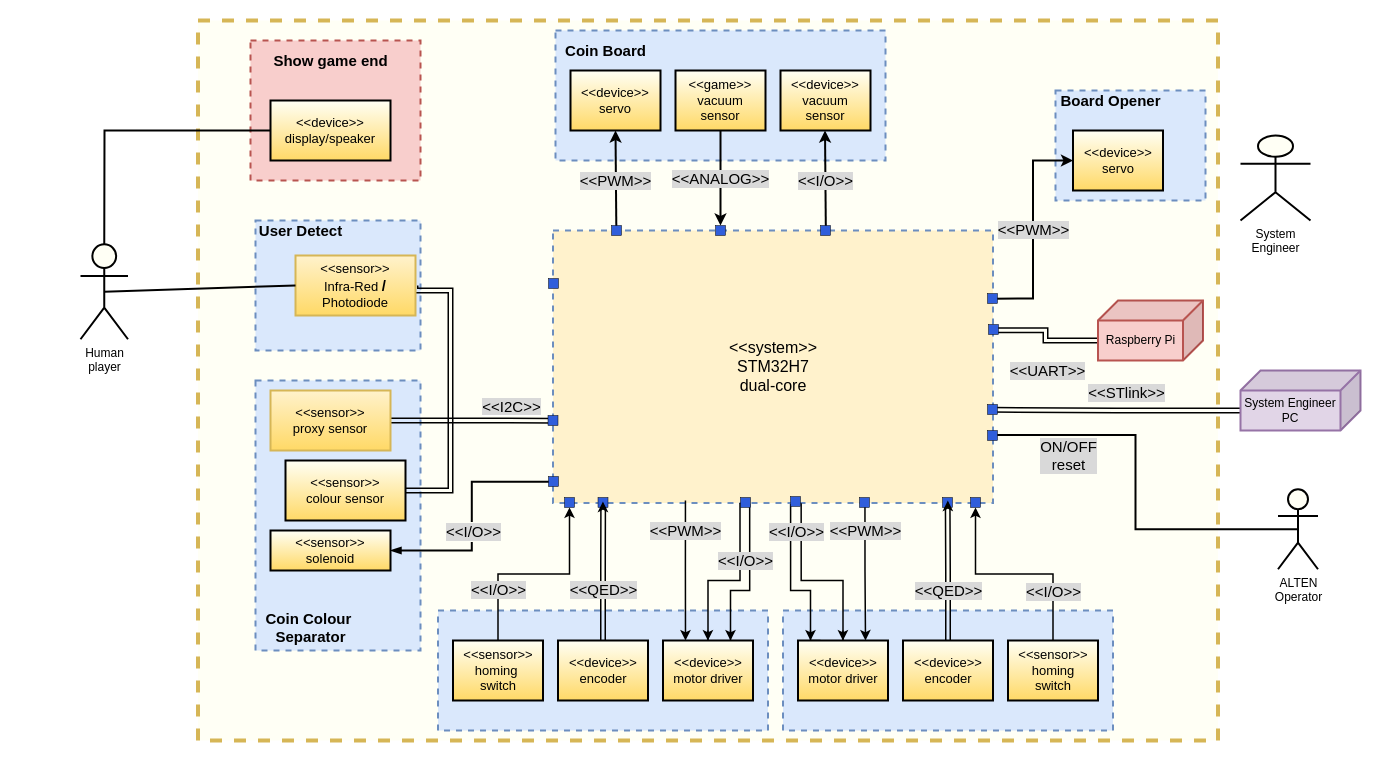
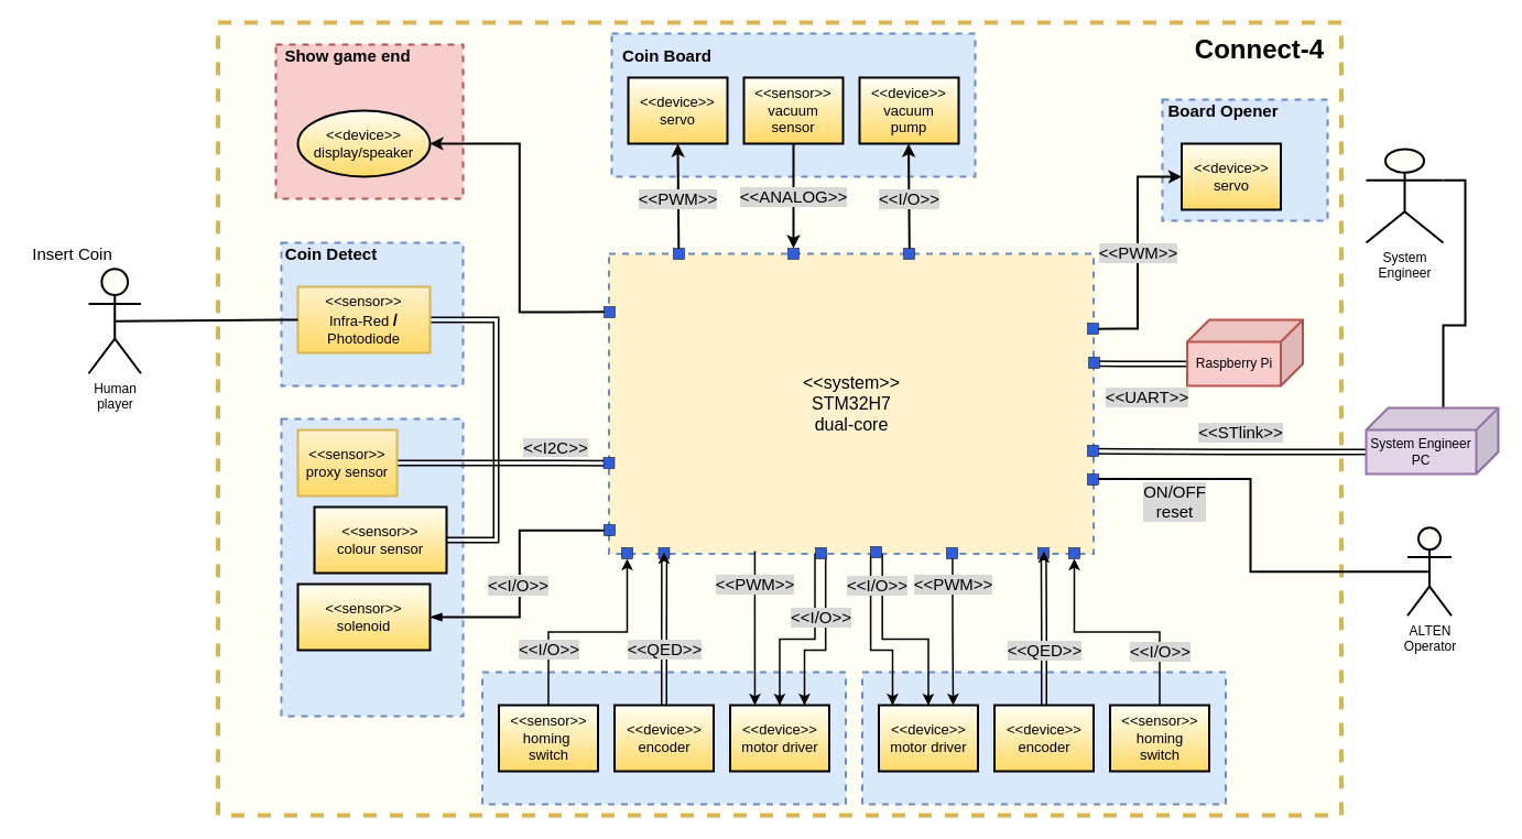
+ <mxCell id="80" value="Connect-4" style="text;html=1;align=center;verticalAlign=middle;resizable=0;points=[];autosize=1;strokeColor=none;fillColor=none;fontSize=24;fontColor=default;fontStyle=1" parent="1" vertex="1"><mxGeometry x="1077.5" y="30" width="130" height="30" as="geometry" /></mxCell>
- <mxCell id="17" value="&lt;b&gt;&lt;font style=&quot;font-size: 15px&quot;&gt;Show game end&lt;/font&gt;&lt;/b&gt;" style="text;html=1;align=center;verticalAlign=middle;resizable=0;points=[];autosize=1;strokeColor=none;fillColor=none;fontSize=13;fontColor=none;" parent="1" vertex="1"><mxGeometry x="265" y="50" width="130" height="20" as="geometry" /></mxCell>
+ <mxCell id="17" value="&lt;b&gt;&lt;font style=&quot;font-size: 15px&quot;&gt;Show game end&lt;/font&gt;&lt;/b&gt;" style="text;html=1;align=center;verticalAlign=middle;resizable=0;points=[];autosize=1;strokeColor=none;fillColor=none;fontSize=13;fontColor=none;" parent="1" vertex="1"><mxGeometry x="250" y="40" width="130" height="20" as="geometry" /></mxCell>
- <mxCell id="23" value="&amp;lt;&amp;lt;game&amp;gt;&amp;gt;&lt;br&gt;vacuum&lt;br&gt;sensor" style="rounded=0;whiteSpace=wrap;html=1;fontSize=13;fontColor=none;strokeWidth=2;fillColor=#FFFFF5;gradientColor=#FFD966;" parent="1" vertex="1"><mxGeometry x="675" y="70" width="90" height="60" as="geometry" /></mxCell>
+ <mxCell id="23" value="&amp;lt;&amp;lt;sensor&amp;gt;&amp;gt;&lt;br&gt;vacuum&lt;br&gt;sensor" style="rounded=0;whiteSpace=wrap;html=1;fontSize=13;fontColor=none;strokeWidth=2;fillColor=#FFFFF5;gradientColor=#FFD966;" parent="1" vertex="1"><mxGeometry x="675" y="70" width="90" height="60" as="geometry" /></mxCell>
- <mxCell id="24" value="&amp;lt;&amp;lt;device&amp;gt;&amp;gt;&lt;br&gt;vacuum&lt;br&gt;sensor" style="rounded=0;whiteSpace=wrap;html=1;fontSize=13;fontColor=none;strokeWidth=2;fillColor=#FFFFF5;gradientColor=#FFD966;" parent="1" vertex="1"><mxGeometry x="780" y="70" width="90" height="60" as="geometry" /></mxCell>
+ <mxCell id="24" value="&amp;lt;&amp;lt;device&amp;gt;&amp;gt;&lt;br&gt;vacuum&lt;br&gt;pump" style="rounded=0;whiteSpace=wrap;html=1;fontSize=13;fontColor=none;strokeWidth=2;fillColor=#FFFFF5;gradientColor=#FFD966;" parent="1" vertex="1"><mxGeometry x="780" y="70" width="90" height="60" as="geometry" /></mxCell>
- <mxCell id="57" value="" style="endArrow=none;html=1;rounded=0;fontSize=15;fontColor=none;entryX=0;entryY=0.5;entryDx=0;entryDy=0;exitX=0.5;exitY=0;exitDx=0;exitDy=0;exitPerimeter=0;strokeWidth=2;" parent="1" source="12" target="16" edge="1"><mxGeometry width="50" height="50" relative="1" as="geometry"><mxPoint x="650" y="310" as="sourcePoint" /><mxPoint x="700" y="260" as="targetPoint" /><Array as="points"><mxPoint x="104" y="130" /></Array></mxGeometry></mxCell>
- <mxCell id="16" value="&amp;lt;&amp;lt;device&amp;gt;&amp;gt;&lt;br&gt;display/speaker" style="rounded=0;whiteSpace=wrap;html=1;fontSize=13;fontColor=none;strokeWidth=2;fillColor=#FFFFF5;gradientColor=#FFD966;" parent="1" vertex="1"><mxGeometry x="270" y="100" width="120" height="60" as="geometry" /></mxCell>
+ <mxCell id="16" value="&amp;lt;&amp;lt;device&amp;gt;&amp;gt;&lt;br&gt;display/speaker" style="ellipse;whiteSpace=wrap;html=1;fontSize=13;fontColor=none;strokeWidth=2;fillColor=#FFFFF5;gradientColor=#FFD966;" parent="1" vertex="1"><mxGeometry x="270" y="100" width="120" height="60" as="geometry" /></mxCell>
+ <mxCell id="15" style="edgeStyle=orthogonalEdgeStyle;rounded=0;orthogonalLoop=1;jettySize=auto;html=1;exitX=-0.001;exitY=0.194;exitDx=0;exitDy=0;entryX=1;entryY=0.5;entryDx=0;entryDy=0;labelBackgroundColor=#D9D9D9;fontSize=15;fontColor=none;endArrow=classic;endFill=1;strokeWidth=2;exitPerimeter=0;" parent="1" source="9" target="16" edge="1"><mxGeometry relative="1" as="geometry" /></mxCell>
+ <mxCell id="61" value="Insert Coin" style="text;html=1;align=center;verticalAlign=middle;resizable=0;points=[];autosize=1;strokeColor=none;fillColor=none;fontSize=15;fontColor=none;" parent="1" vertex="1"><mxGeometry x="20" y="220" width="90" height="20" as="geometry" /></mxCell>
- <mxCell id="20" value="&lt;b&gt;User Detect&lt;/b&gt;" style="text;html=1;align=center;verticalAlign=middle;resizable=0;points=[];autosize=1;strokeColor=none;fillColor=none;fontSize=15;fontColor=none;" parent="1" vertex="1"><mxGeometry x="250" y="220" width="100" height="20" as="geometry" /></mxCell>
+ <mxCell id="20" value="&lt;b&gt;Coin Detect&lt;/b&gt;" style="text;html=1;align=center;verticalAlign=middle;resizable=0;points=[];autosize=1;strokeColor=none;fillColor=none;fontSize=15;fontColor=none;" parent="1" vertex="1"><mxGeometry x="250" y="220" width="100" height="20" as="geometry" /></mxCell>
+ <mxCell id="55" style="edgeStyle=orthogonalEdgeStyle;rounded=0;orthogonalLoop=1;jettySize=auto;html=1;exitX=0;exitY=0;exitDx=50;exitDy=0;exitPerimeter=0;entryX=1;entryY=0.333;entryDx=0;entryDy=0;entryPerimeter=0;fontSize=15;fontColor=none;endArrow=none;endFill=0;strokeWidth=2;" parent="1" source="56" target="10" edge="1"><mxGeometry relative="1" as="geometry" /></mxCell>
- <mxCell id="45" value="&amp;lt;&amp;lt;sensor&amp;gt;&amp;gt;&lt;br&gt;Infra-Red &lt;b&gt;&lt;font style=&quot;font-size: 15px&quot;&gt;/&lt;/font&gt;&lt;/b&gt; Photodiode" style="rounded=0;whiteSpace=wrap;html=1;fontSize=13;strokeWidth=2;fillColor=#fff2cc;strokeColor=#d6b656;gradientColor=#FFD966;" parent="1" vertex="1"><mxGeometry x="295" y="255" width="120" height="60" as="geometry" /></mxCell>
+ <mxCell id="45" value="&amp;lt;&amp;lt;sensor&amp;gt;&amp;gt;&lt;br&gt;Infra-Red &lt;b&gt;&lt;font style=&quot;font-size: 15px&quot;&gt;/&lt;/font&gt;&lt;/b&gt; Photodiode" style="rounded=0;whiteSpace=wrap;html=1;fontSize=13;strokeWidth=2;fillColor=#fff2cc;strokeColor=#d6b656;gradientColor=#FFD966;" parent="1" vertex="1"><mxGeometry x="270" y="260" width="120" height="60" as="geometry" /></mxCell>
- <mxCell id="14" value="Raspberry Pi" style="shape=cube;whiteSpace=wrap;html=1;boundedLbl=1;backgroundOutline=1;darkOpacity=0.05;darkOpacity2=0.1;strokeWidth=2;fillColor=#f8cecc;strokeColor=#b85450;flipH=1;flipV=0;" parent="1" vertex="1"><mxGeometry x="1097.5" y="300" width="105" height="60" as="geometry" /></mxCell>
+ <mxCell id="14" value="Raspberry Pi" style="shape=cube;whiteSpace=wrap;html=1;boundedLbl=1;backgroundOutline=1;darkOpacity=0.05;darkOpacity2=0.1;strokeWidth=2;fillColor=#f8cecc;strokeColor=#b85450;flipH=1;flipV=0;" parent="1" vertex="1"><mxGeometry x="1077.5" y="290" width="105" height="60" as="geometry" /></mxCell>
- <mxCell id="47" value="&amp;lt;&amp;lt;sensor&amp;gt;&amp;gt;&lt;br&gt;proxy sensor" style="rounded=0;whiteSpace=wrap;html=1;fontSize=13;strokeWidth=2;fillColor=#fff2cc;strokeColor=#d6b656;gradientColor=#FFD966;" parent="1" vertex="1"><mxGeometry x="270" y="390" width="120" height="60" as="geometry" /></mxCell>
+ <mxCell id="47" value="&amp;lt;&amp;lt;sensor&amp;gt;&amp;gt;&lt;br&gt;proxy sensor" style="rounded=0;whiteSpace=wrap;html=1;fontSize=13;strokeWidth=2;fillColor=#fff2cc;strokeColor=#d6b656;gradientColor=#FFD966;" parent="1" vertex="1"><mxGeometry x="270" y="390" width="90" height="60" as="geometry" /></mxCell>
- <mxCell id="11" value="ALTEN&lt;br&gt;Operator" style="shape=umlActor;verticalLabelPosition=bottom;verticalAlign=top;html=1;strokeWidth=2;fillColor=#FFFFF5;gradientColor=none;" parent="1" vertex="1"><mxGeometry x="1277.5" y="488.75" width="40" height="80" as="geometry" /></mxCell>
+ <mxCell id="11" value="ALTEN&lt;br&gt;Operator" style="shape=umlActor;verticalLabelPosition=bottom;verticalAlign=top;html=1;strokeWidth=2;fillColor=#FFFFF5;gradientColor=none;" parent="1" vertex="1"><mxGeometry x="1277.5" y="478.75" width="40" height="80" as="geometry" /></mxCell>
- <mxCell id="51" value="&amp;lt;&amp;lt;sensor&amp;gt;&amp;gt;&lt;br&gt;solenoid" style="rounded=0;whiteSpace=wrap;html=1;fontSize=13;fontColor=none;strokeWidth=2;fillColor=#FFFFF5;gradientColor=#FFD966;" parent="1" vertex="1"><mxGeometry x="270" y="530" width="120" height="40" as="geometry" /></mxCell>
+ <mxCell id="51" value="&amp;lt;&amp;lt;sensor&amp;gt;&amp;gt;&lt;br&gt;solenoid" style="rounded=0;whiteSpace=wrap;html=1;fontSize=13;fontColor=none;strokeWidth=2;fillColor=#FFFFF5;gradientColor=#FFD966;" parent="1" vertex="1"><mxGeometry x="270" y="530" width="120" height="60" as="geometry" /></mxCell>
- <mxCell id="52" value="Coin Colour&amp;nbsp;&lt;br&gt;Separator" style="text;html=1;align=center;verticalAlign=middle;resizable=0;points=[];autosize=1;strokeColor=none;fillColor=none;fontSize=15;fontColor=none;fontStyle=1" parent="1" vertex="1"><mxGeometry x="255" y="607" width="110" height="40" as="geometry" /></mxCell>
